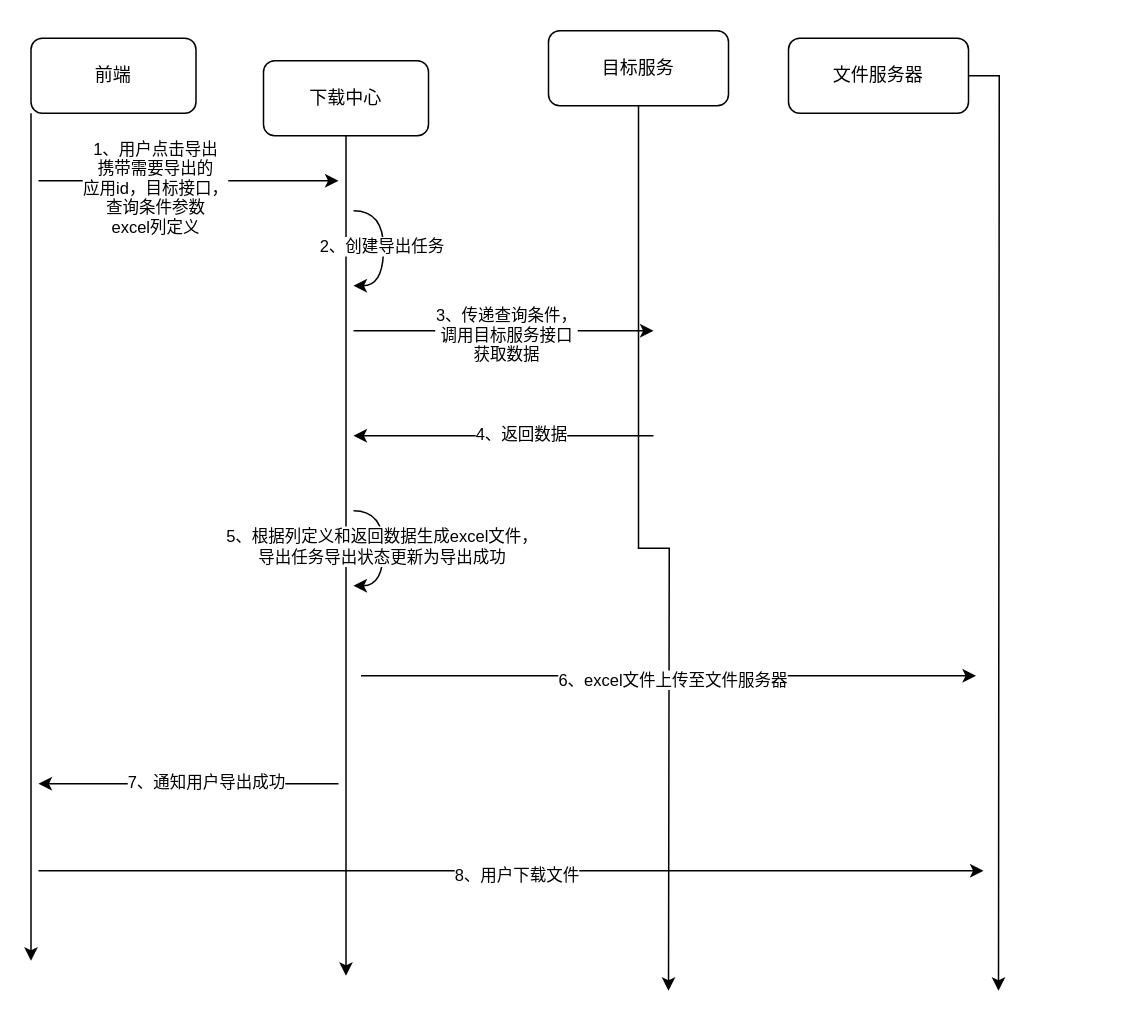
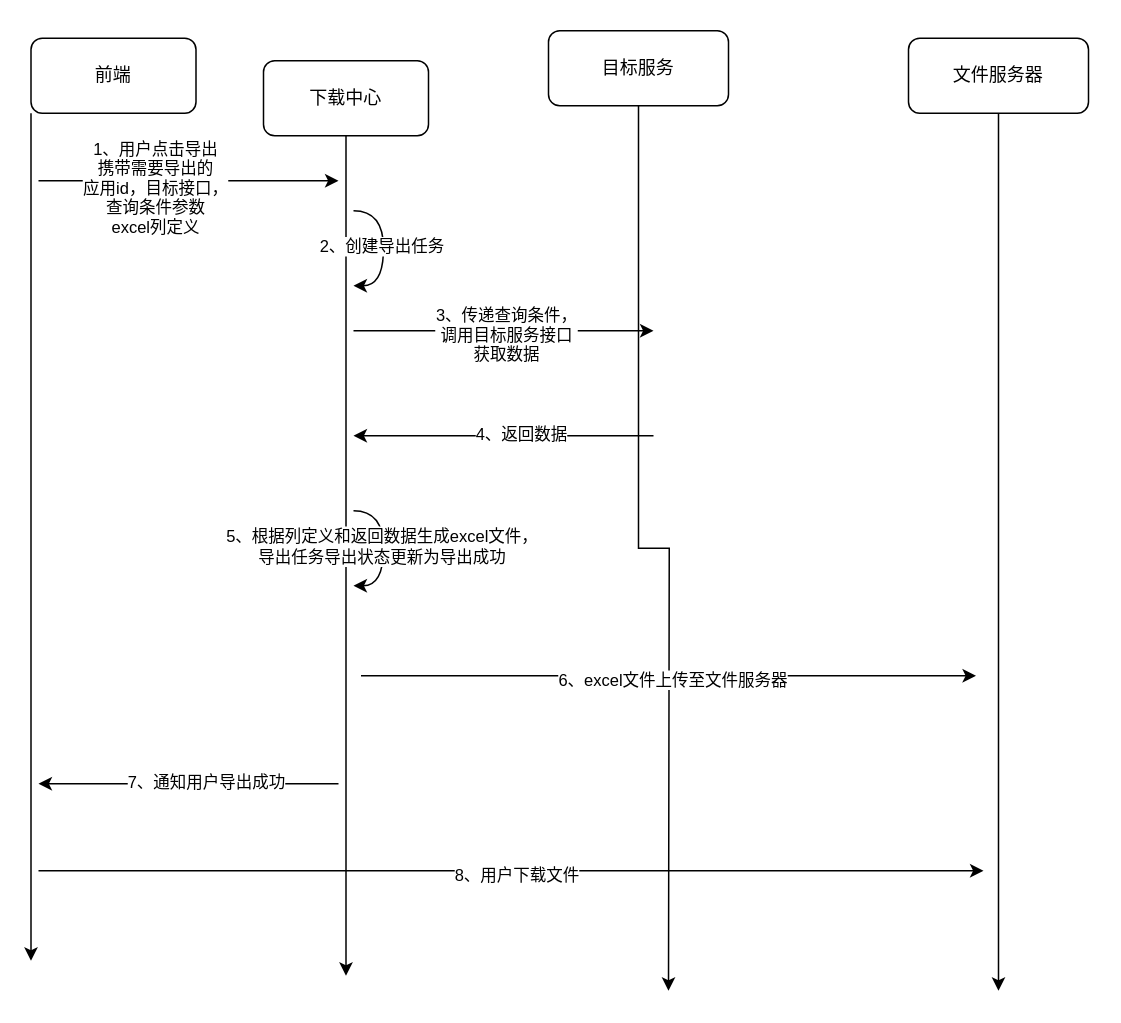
- <mxCell id="21" value="文件服务器" style="rounded=1;whiteSpace=wrap;html=1;" vertex="1" parent="1"><mxGeometry x="525" y="25" width="120" height="50" as="geometry" /></mxCell>
+ <mxCell id="21" value="文件服务器" style="rounded=1;whiteSpace=wrap;html=1;" vertex="1" parent="1"><mxGeometry x="605" y="25" width="120" height="50" as="geometry" /></mxCell>
